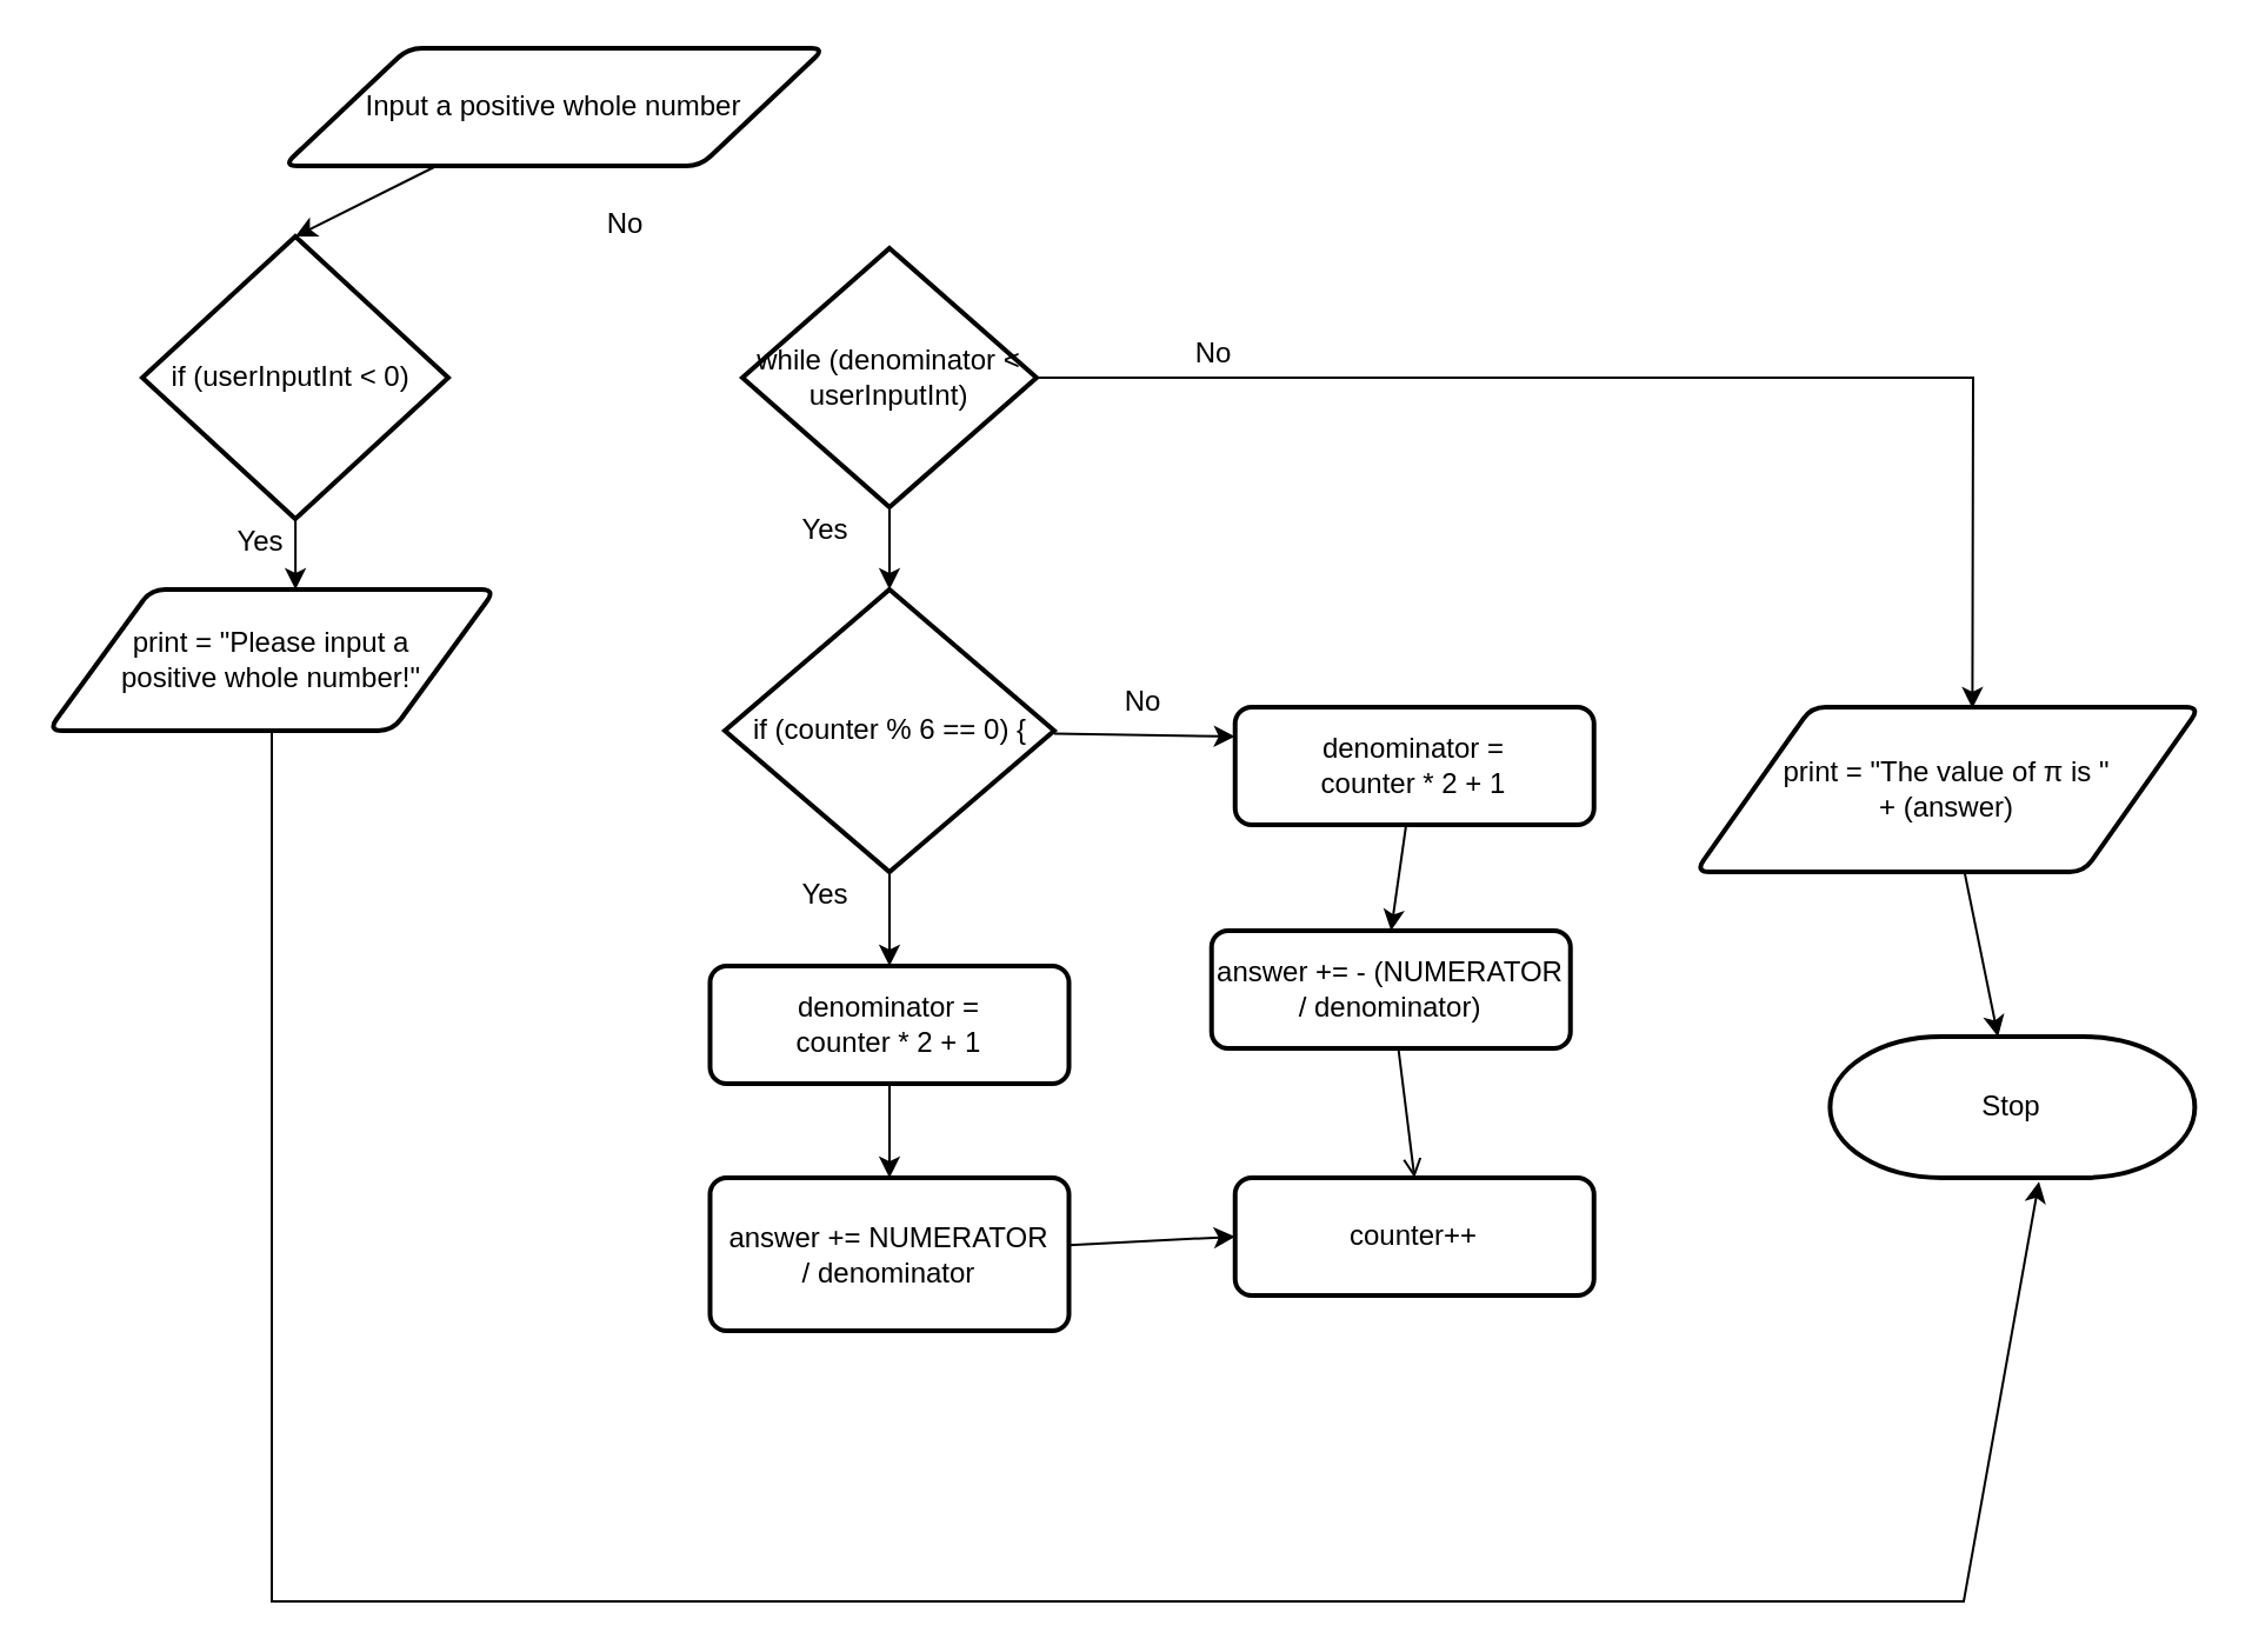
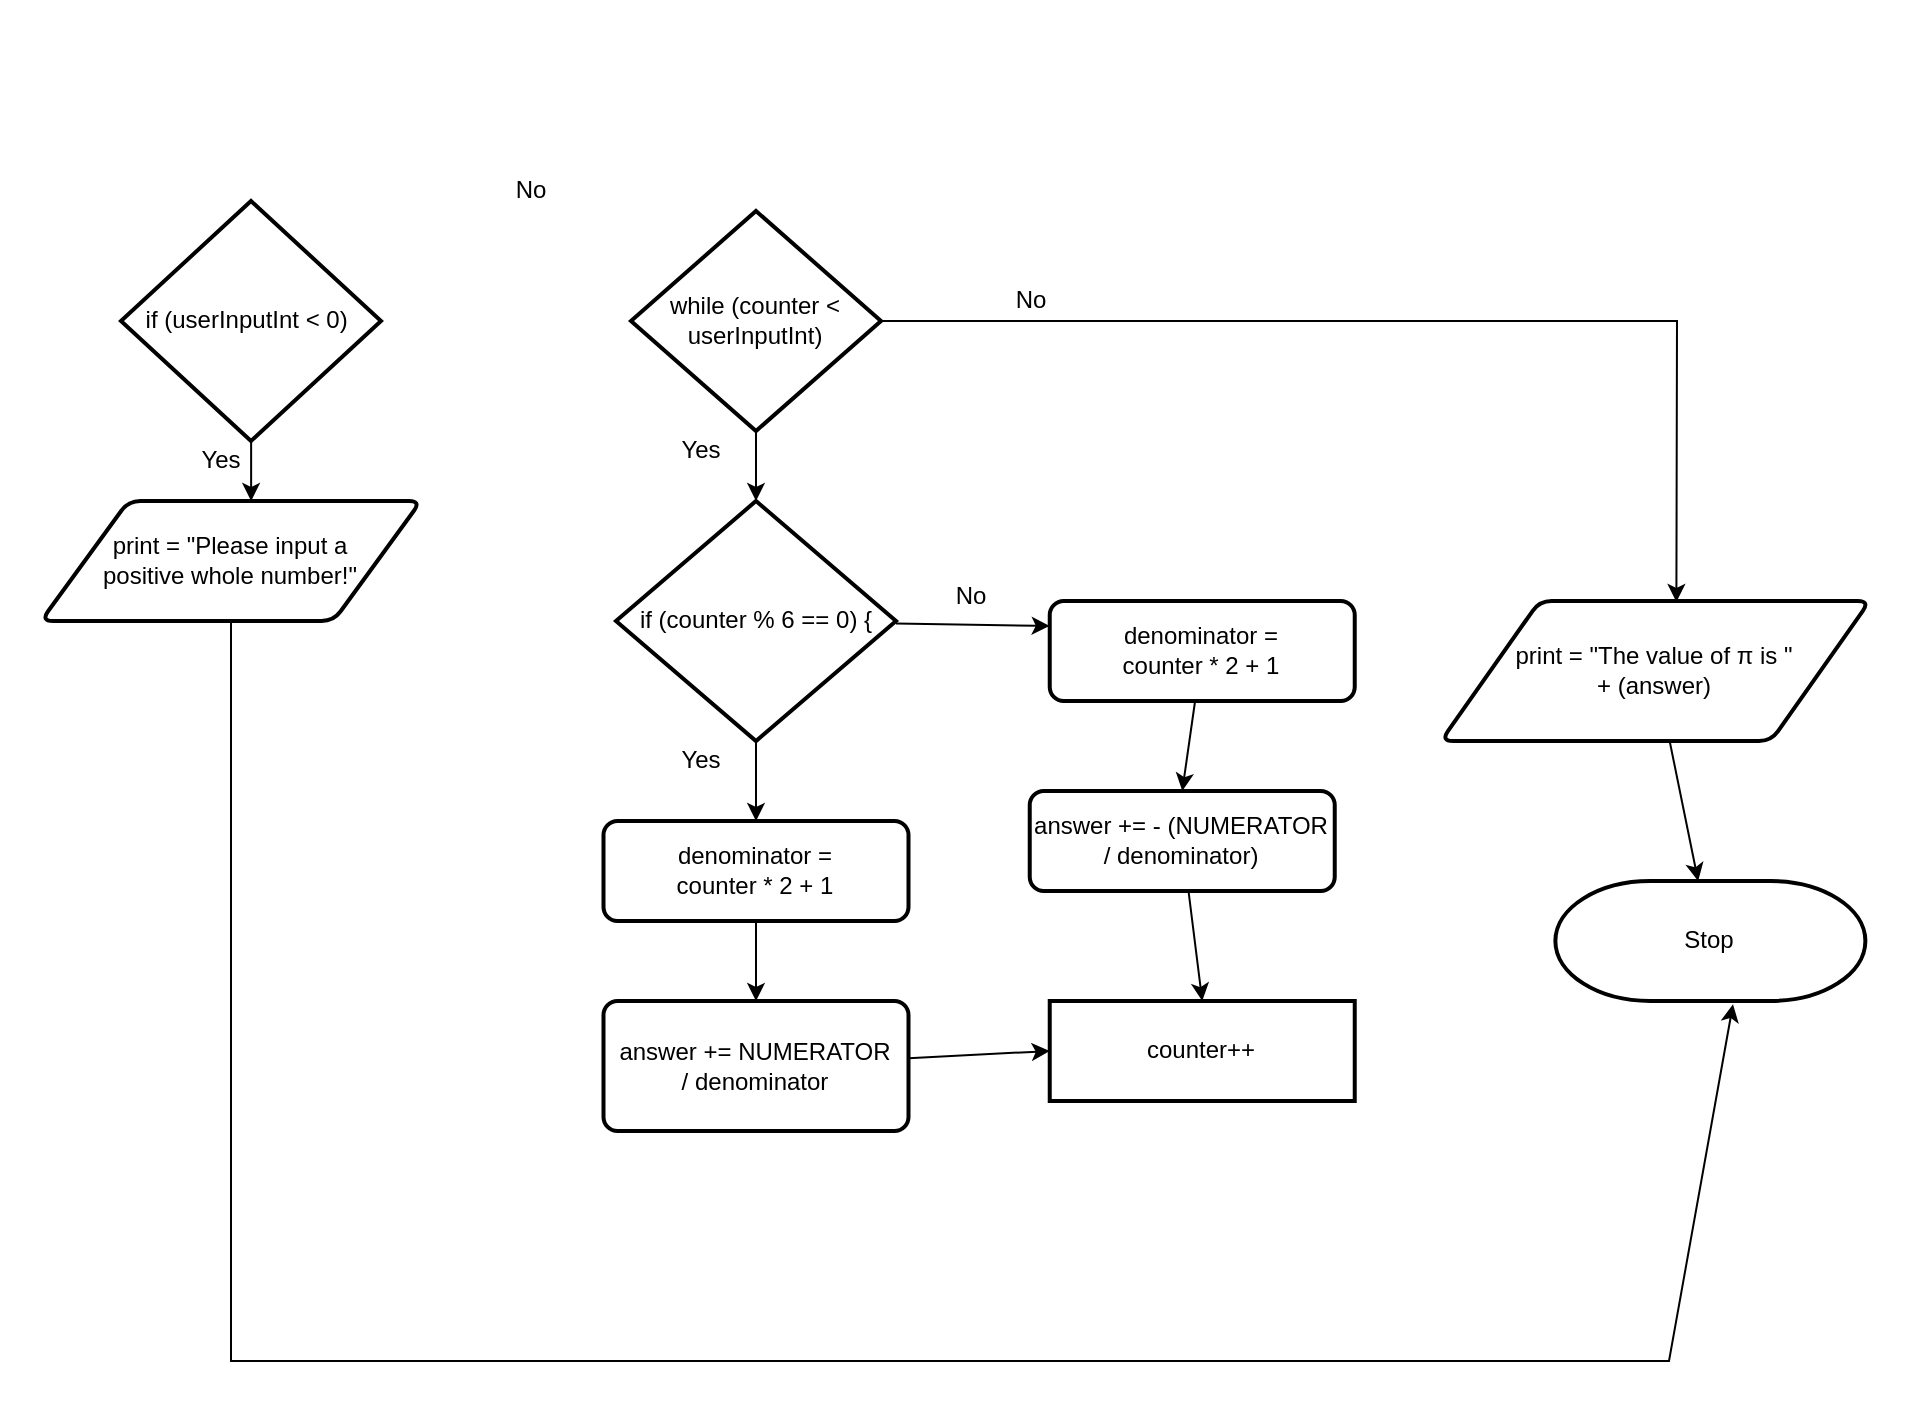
- <mxCell id="3" value="Input a positive whole number" style="shape=parallelogram;html=1;strokeWidth=2;perimeter=parallelogramPerimeter;whiteSpace=wrap;rounded=1;arcSize=12;size=0.23;" parent="1" vertex="1"><mxGeometry x="120" y="20" width="230" height="50" as="geometry" /></mxCell>
- <mxCell id="2" style="edgeStyle=none;html=1;entryX=0.5;entryY=0;entryDx=0;entryDy=0;entryPerimeter=0;" parent="1" source="3" target="5" edge="1"><mxGeometry relative="1" as="geometry" /></mxCell>
- <mxCell id="11" value="while (denominator &amp;lt; userInputInt)" style="strokeWidth=2;html=1;shape=mxgraph.flowchart.decision;whiteSpace=wrap;" parent="1" vertex="1"><mxGeometry x="315" y="105" width="125" height="110" as="geometry" /></mxCell>
+ <mxCell id="11" value="while (counter &amp;lt; userInputInt)" style="strokeWidth=2;html=1;shape=mxgraph.flowchart.decision;whiteSpace=wrap;" parent="1" vertex="1"><mxGeometry x="315" y="105" width="125" height="110" as="geometry" /></mxCell>
- <mxCell id="25" style="edgeStyle=none;rounded=0;html=1;entryX=0.5;entryY=0;entryDx=0;entryDy=0;endArrow=open;" parent="1" source="26" target="27" edge="1"><mxGeometry relative="1" as="geometry" /></mxCell>
+ <mxCell id="25" style="edgeStyle=none;rounded=0;html=1;entryX=0.5;entryY=0;entryDx=0;entryDy=0;" parent="1" source="26" target="27" edge="1"><mxGeometry relative="1" as="geometry" /></mxCell>
- <mxCell id="27" value="counter++" style="rounded=1;whiteSpace=wrap;html=1;absoluteArcSize=1;arcSize=14;strokeWidth=2;" parent="1" vertex="1"><mxGeometry x="524.37" y="500" width="152.5" height="50" as="geometry" /></mxCell>
+ <mxCell id="27" value="counter++" style="whiteSpace=wrap;html=1;absoluteArcSize=1;arcSize=14;strokeWidth=2;rounded=0;" parent="1" vertex="1"><mxGeometry x="524.37" y="500" width="152.5" height="50" as="geometry" /></mxCell>
